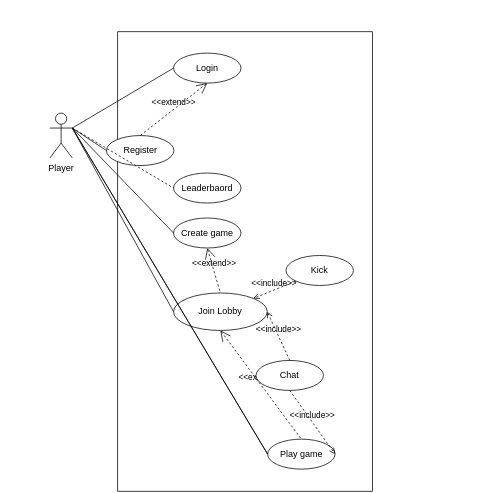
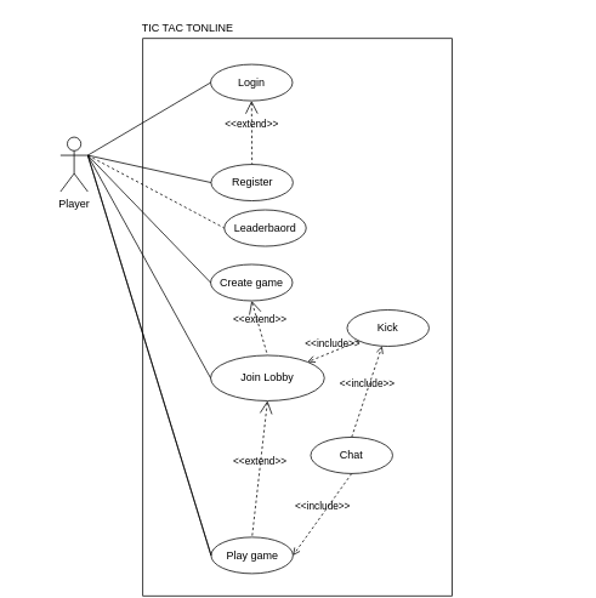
+ <mxCell id="25" value="TIC TAC TONLINE" style="text;html=1;strokeColor=none;fillColor=none;align=center;verticalAlign=middle;whiteSpace=wrap;rounded=0;" vertex="1" parent="1"><mxGeometry x="151" y="20" width="110" height="20" as="geometry" /></mxCell>
- <mxCell id="3" value="Register" style="ellipse;whiteSpace=wrap;html=1;" vertex="1" parent="1"><mxGeometry x="141.5" y="180" width="90" height="40" as="geometry" /></mxCell>
+ <mxCell id="3" value="Register" style="ellipse;whiteSpace=wrap;html=1;" vertex="1" parent="1"><mxGeometry x="231.5" y="180" width="90" height="40" as="geometry" /></mxCell>
- <mxCell id="4" value="Leaderbaord" style="ellipse;whiteSpace=wrap;html=1;" vertex="1" parent="1"><mxGeometry x="231" y="230" width="90" height="40" as="geometry" /></mxCell>
+ <mxCell id="4" value="Leaderbaord" style="ellipse;whiteSpace=wrap;html=1;" vertex="1" parent="1"><mxGeometry x="246" y="230" width="90" height="40" as="geometry" /></mxCell>
- <mxCell id="21" value="&amp;lt;&amp;lt;include&amp;gt;&amp;gt;" style="edgeStyle=none;html=1;endArrow=open;verticalAlign=bottom;dashed=1;labelBackgroundColor=none;exitX=0.5;exitY=0;exitDx=0;exitDy=0;entryX=1;entryY=0.5;entryDx=0;entryDy=0;" edge="1" parent="1" source="20" target="6"><mxGeometry width="160" relative="1" as="geometry"><mxPoint x="361" y="410" as="sourcePoint" /><mxPoint x="521" y="410" as="targetPoint" /></mxGeometry></mxCell>
+ <mxCell id="21" value="&amp;lt;&amp;lt;include&amp;gt;&amp;gt;" style="edgeStyle=none;html=1;endArrow=open;verticalAlign=bottom;dashed=1;labelBackgroundColor=none;exitX=0.5;exitY=0;exitDx=0;exitDy=0;" edge="1" parent="1" source="20" target="23"><mxGeometry width="160" relative="1" as="geometry"><mxPoint x="361" y="410" as="sourcePoint" /><mxPoint x="521" y="410" as="targetPoint" /></mxGeometry></mxCell>
- <mxCell id="16" value="Play game" style="ellipse;whiteSpace=wrap;html=1;" vertex="1" parent="1"><mxGeometry x="356.5" y="585" width="90" height="40" as="geometry" /></mxCell>
+ <mxCell id="16" value="Play game" style="ellipse;whiteSpace=wrap;html=1;" vertex="1" parent="1"><mxGeometry x="231.5" y="590" width="90" height="40" as="geometry" /></mxCell>
